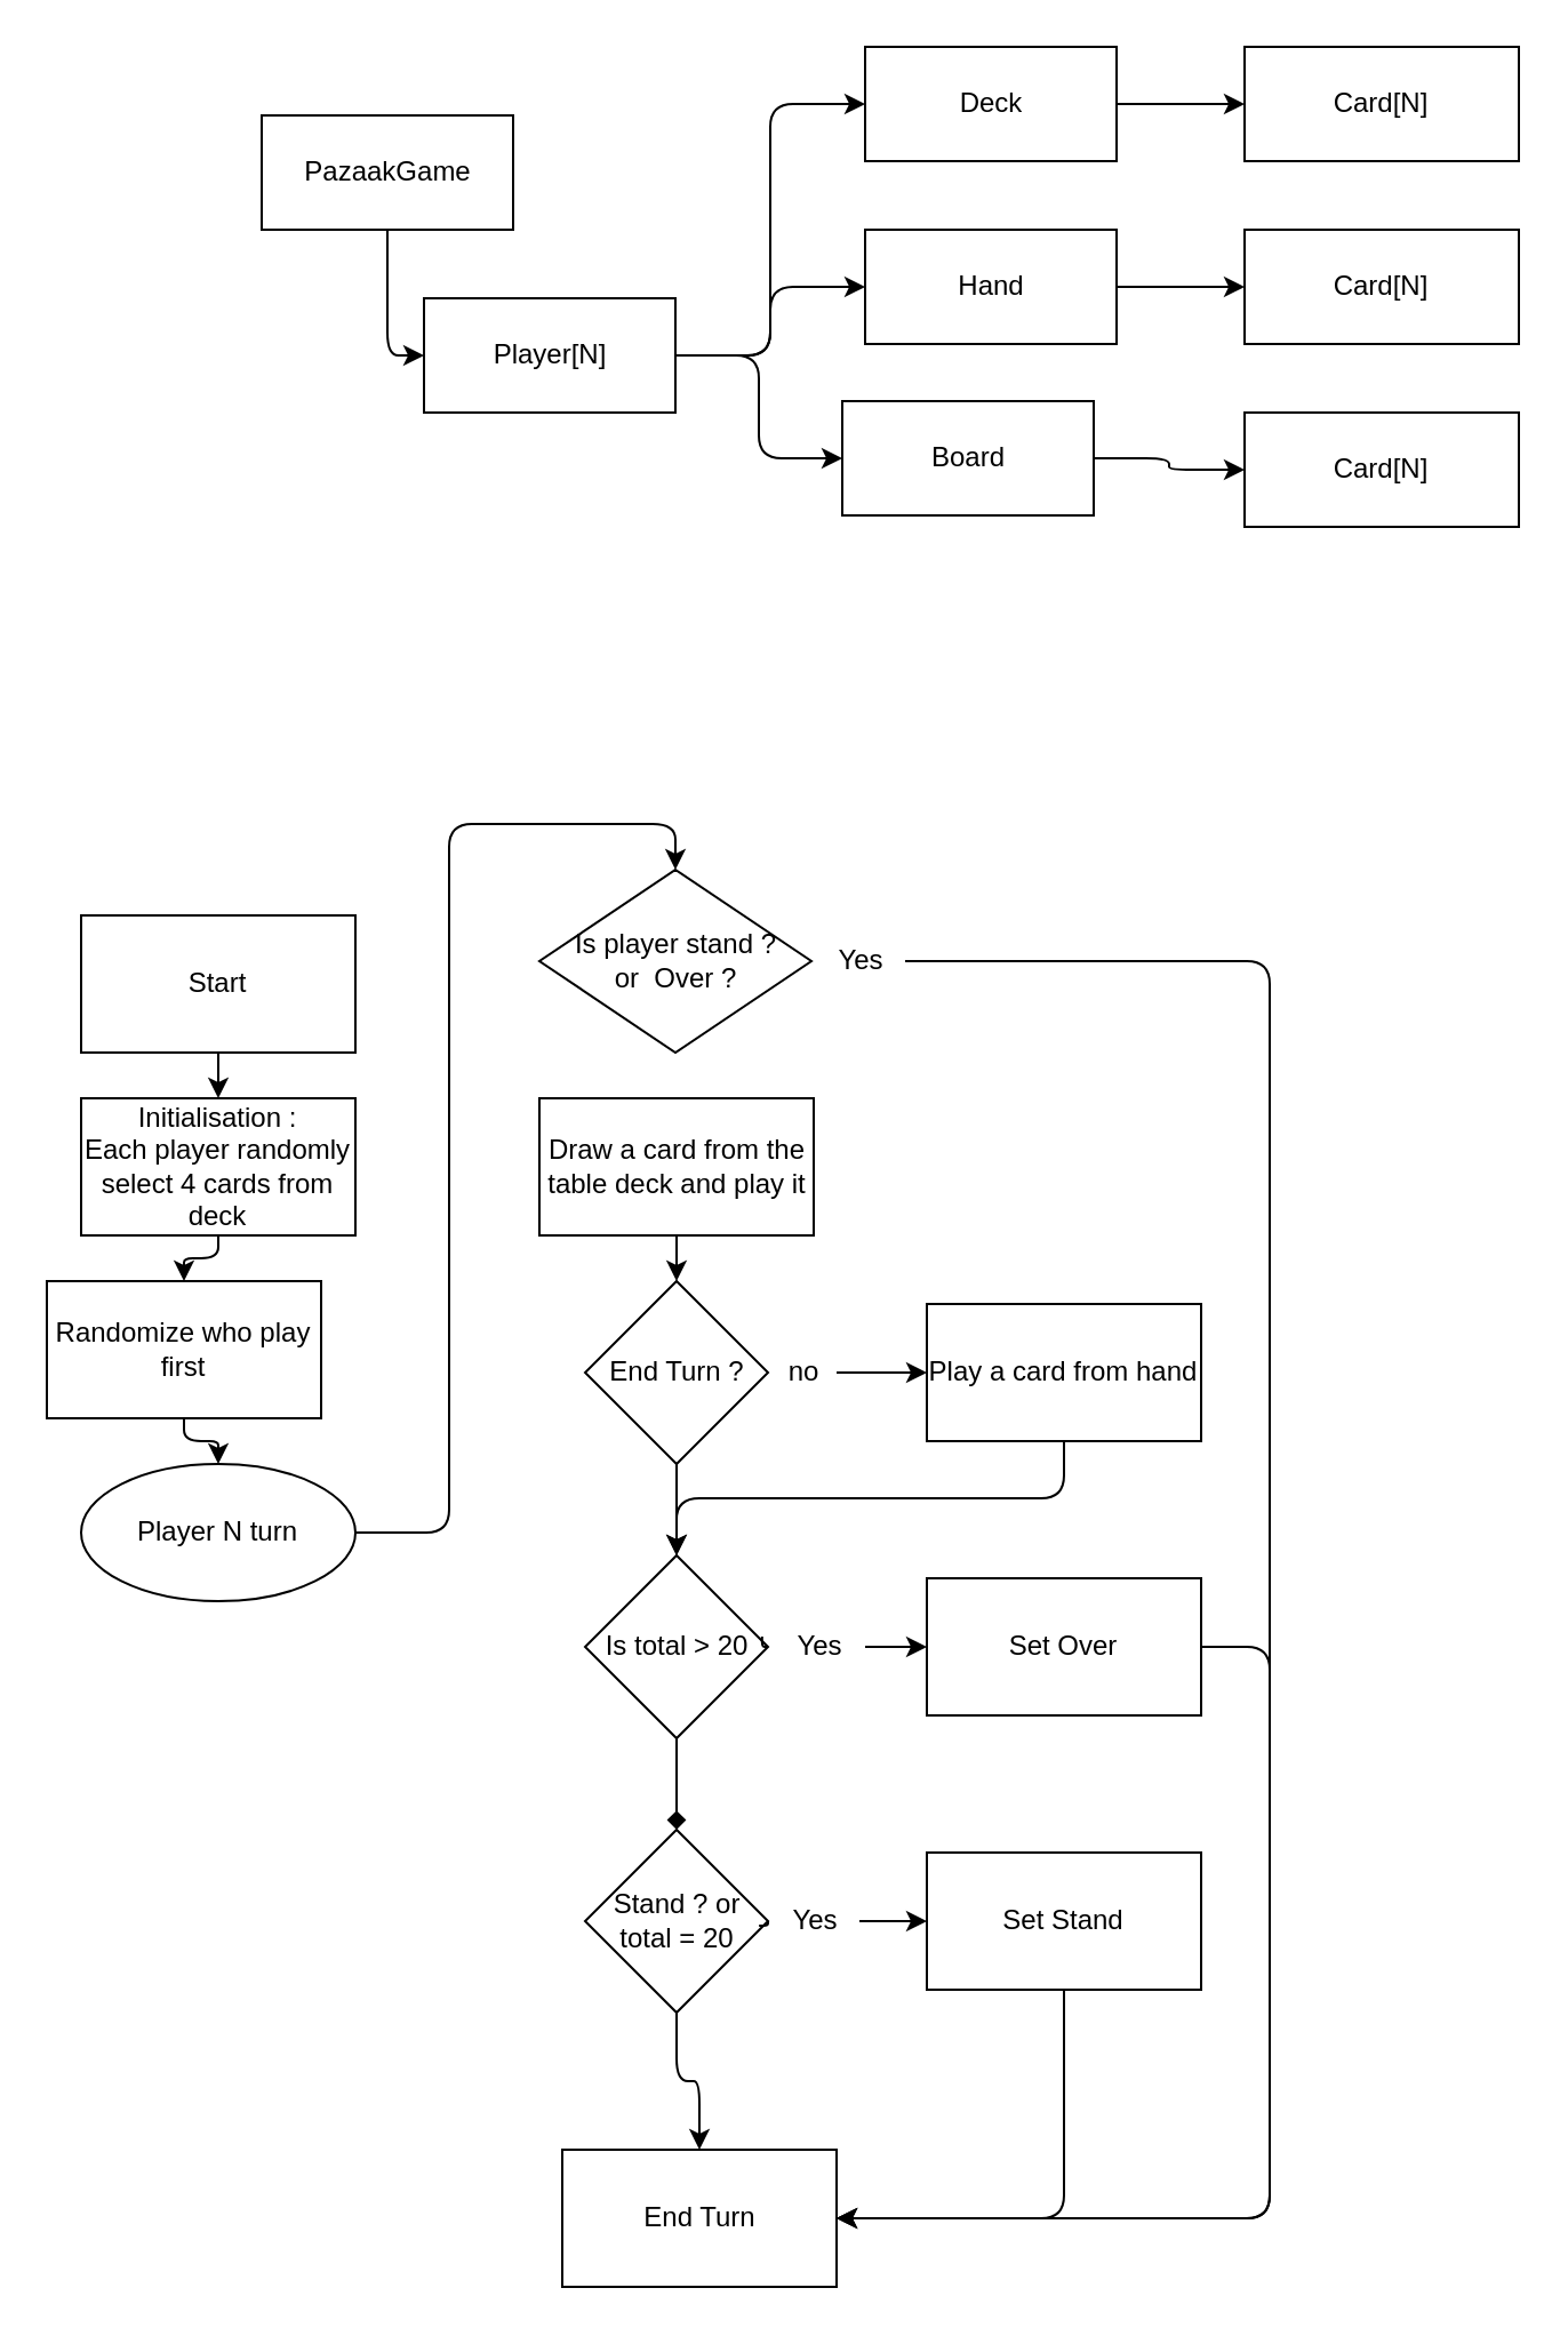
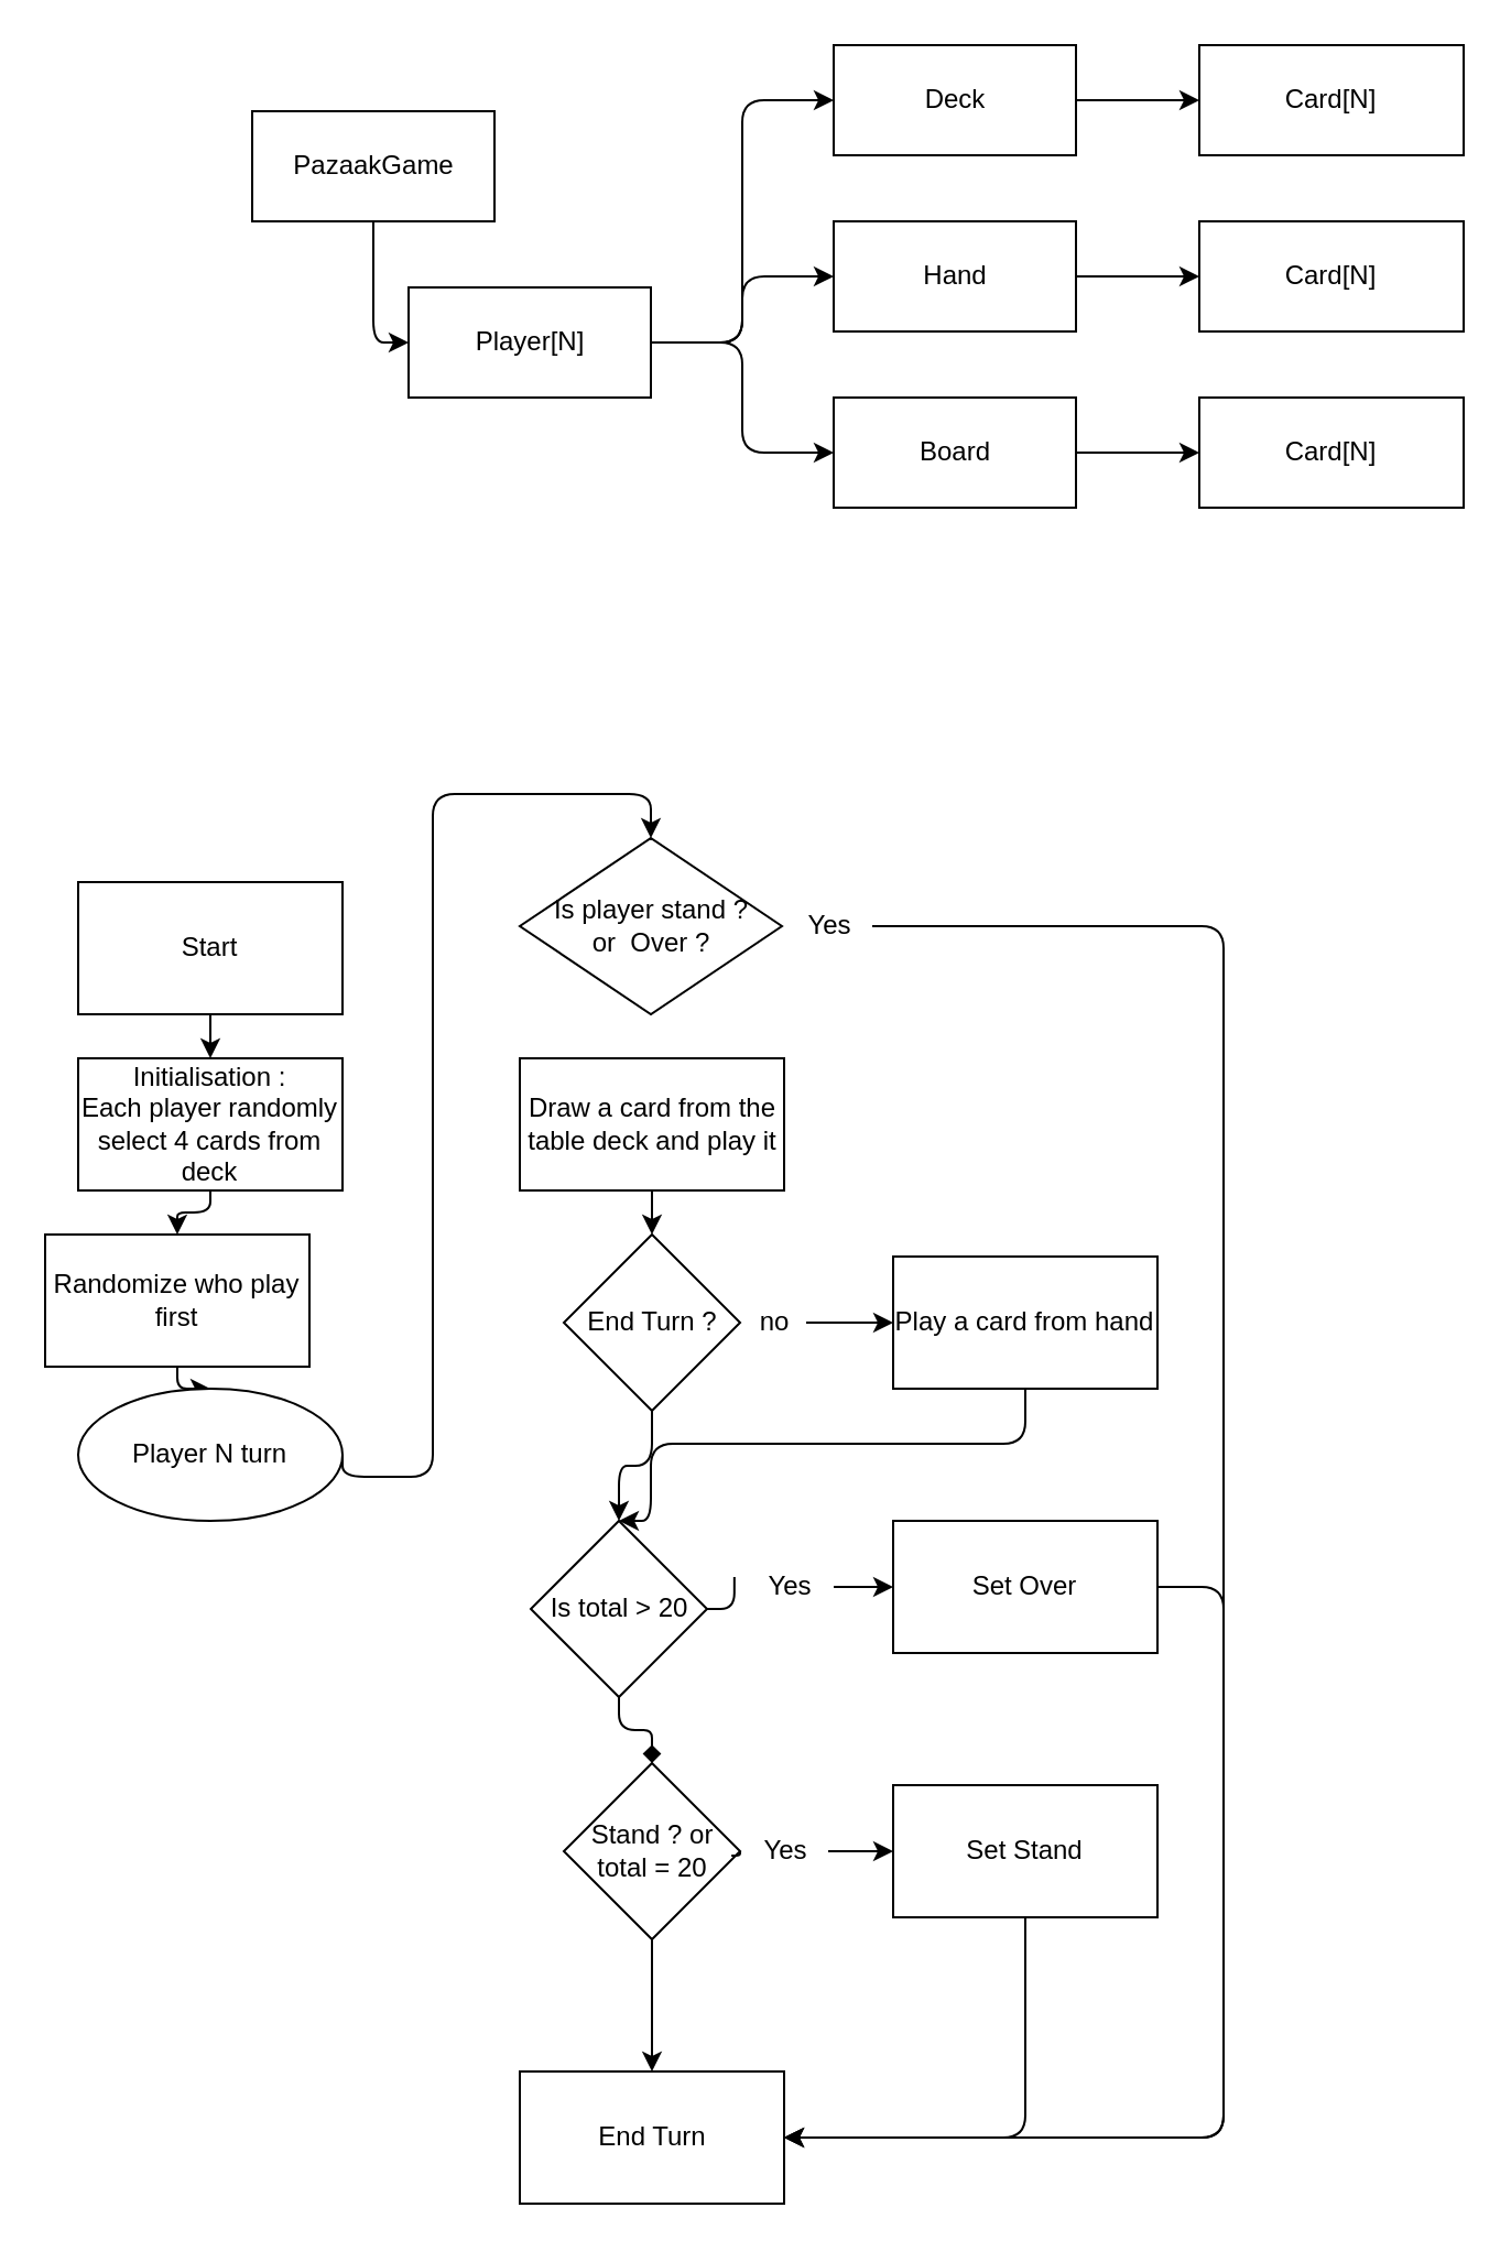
- <mxCell id="9" value="Board" style="html=1;" vertex="1" parent="1"><mxGeometry x="368" y="175" width="110" height="50" as="geometry" /></mxCell>
+ <mxCell id="9" value="Board" style="html=1;" vertex="1" parent="1"><mxGeometry x="378" y="180" width="110" height="50" as="geometry" /></mxCell>
- <mxCell id="26" value="Player N turn" style="ellipse;whiteSpace=wrap;html=1;rounded=0;" vertex="1" parent="1"><mxGeometry x="35" y="640" width="120" height="60" as="geometry" /></mxCell>
+ <mxCell id="26" value="Player N turn" style="ellipse;whiteSpace=wrap;html=1;rounded=0;" vertex="1" parent="1"><mxGeometry x="35" y="630" width="120" height="60" as="geometry" /></mxCell>
- <mxCell id="36" value="Is total &amp;gt; 20" style="rhombus;whiteSpace=wrap;html=1;rounded=0;" vertex="1" parent="1"><mxGeometry x="255.5" y="680" width="80" height="80" as="geometry" /></mxCell>
+ <mxCell id="36" value="Is total &amp;gt; 20" style="rhombus;whiteSpace=wrap;html=1;rounded=0;" vertex="1" parent="1"><mxGeometry x="240.5" y="690" width="80" height="80" as="geometry" /></mxCell>
- <mxCell id="44" value="End Turn" style="whiteSpace=wrap;html=1;rounded=0;" vertex="1" parent="1"><mxGeometry x="245.5" y="940" width="120" height="60" as="geometry" /></mxCell>
+ <mxCell id="44" value="End Turn" style="whiteSpace=wrap;html=1;rounded=0;" vertex="1" parent="1"><mxGeometry x="235.5" y="940" width="120" height="60" as="geometry" /></mxCell>
